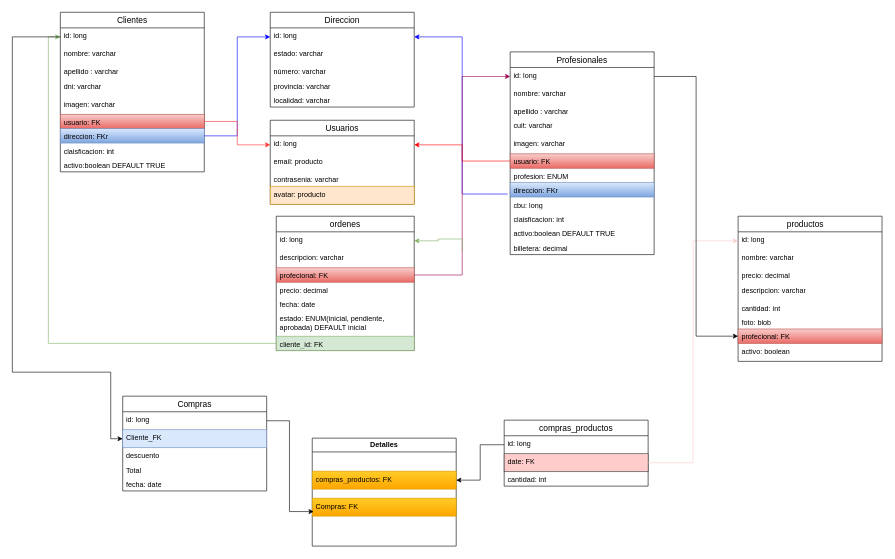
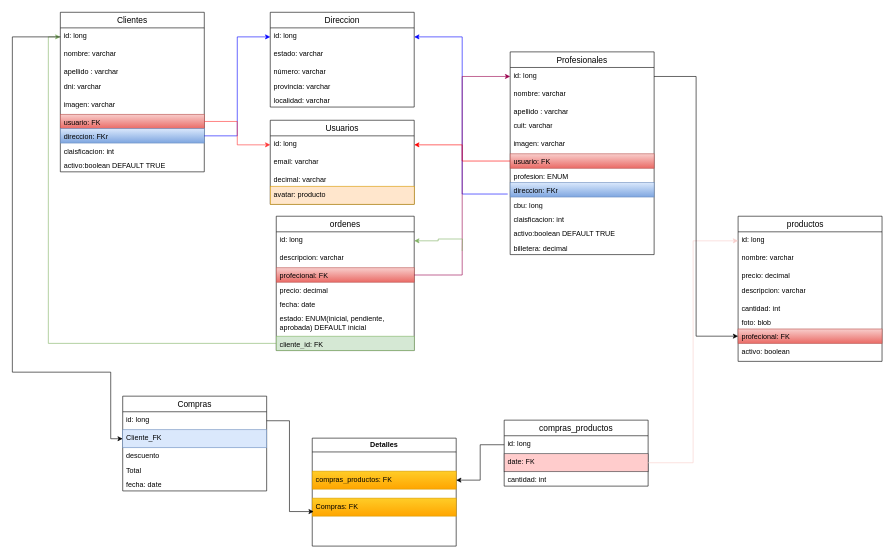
- <mxCell id="21" value="email: producto" style="text;strokeColor=none;fillColor=none;spacingLeft=4;spacingRight=4;overflow=hidden;rotatable=0;points=[[0,0.5],[1,0.5]];portConstraint=eastwest;fontSize=12;whiteSpace=wrap;html=1;" parent="19" vertex="1"><mxGeometry y="56" width="240" height="30" as="geometry" /></mxCell>
+ <mxCell id="21" value="email: varchar" style="text;strokeColor=none;fillColor=none;spacingLeft=4;spacingRight=4;overflow=hidden;rotatable=0;points=[[0,0.5],[1,0.5]];portConstraint=eastwest;fontSize=12;whiteSpace=wrap;html=1;" parent="19" vertex="1"><mxGeometry y="56" width="240" height="30" as="geometry" /></mxCell>
- <mxCell id="22" value="contrasenia: varchar" style="text;strokeColor=none;fillColor=none;spacingLeft=4;spacingRight=4;overflow=hidden;rotatable=0;points=[[0,0.5],[1,0.5]];portConstraint=eastwest;fontSize=12;whiteSpace=wrap;html=1;" parent="19" vertex="1"><mxGeometry y="86" width="240" height="24" as="geometry" /></mxCell>
+ <mxCell id="22" value="decimal: varchar" style="text;strokeColor=none;fillColor=none;spacingLeft=4;spacingRight=4;overflow=hidden;rotatable=0;points=[[0,0.5],[1,0.5]];portConstraint=eastwest;fontSize=12;whiteSpace=wrap;html=1;" parent="19" vertex="1"><mxGeometry y="86" width="240" height="24" as="geometry" /></mxCell>
